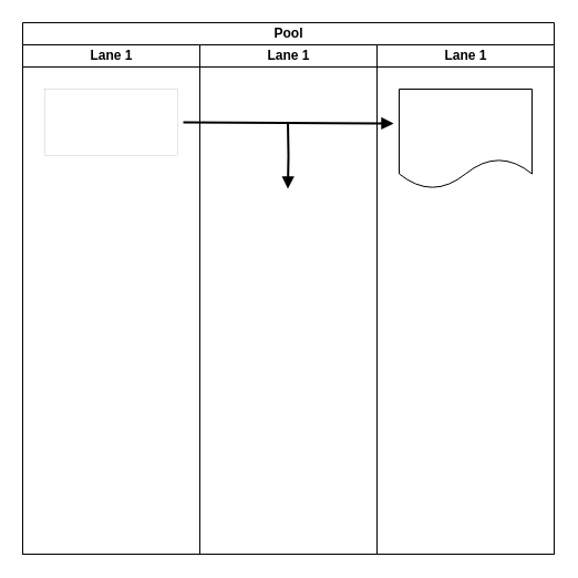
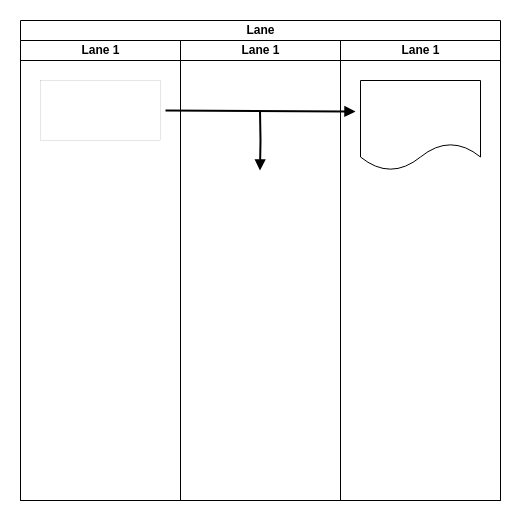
- <mxCell id="2" value="Pool" style="swimlane;childLayout=stackLayout;resizeParent=1;resizeParentMax=0;startSize=20;html=1;" vertex="1" parent="1"><mxGeometry x="20" y="20" width="480" height="480" as="geometry" /></mxCell>
+ <mxCell id="2" value="Lane" style="swimlane;childLayout=stackLayout;resizeParent=1;resizeParentMax=0;startSize=20;html=1;" vertex="1" parent="1"><mxGeometry x="20" y="20" width="480" height="480" as="geometry" /></mxCell>
